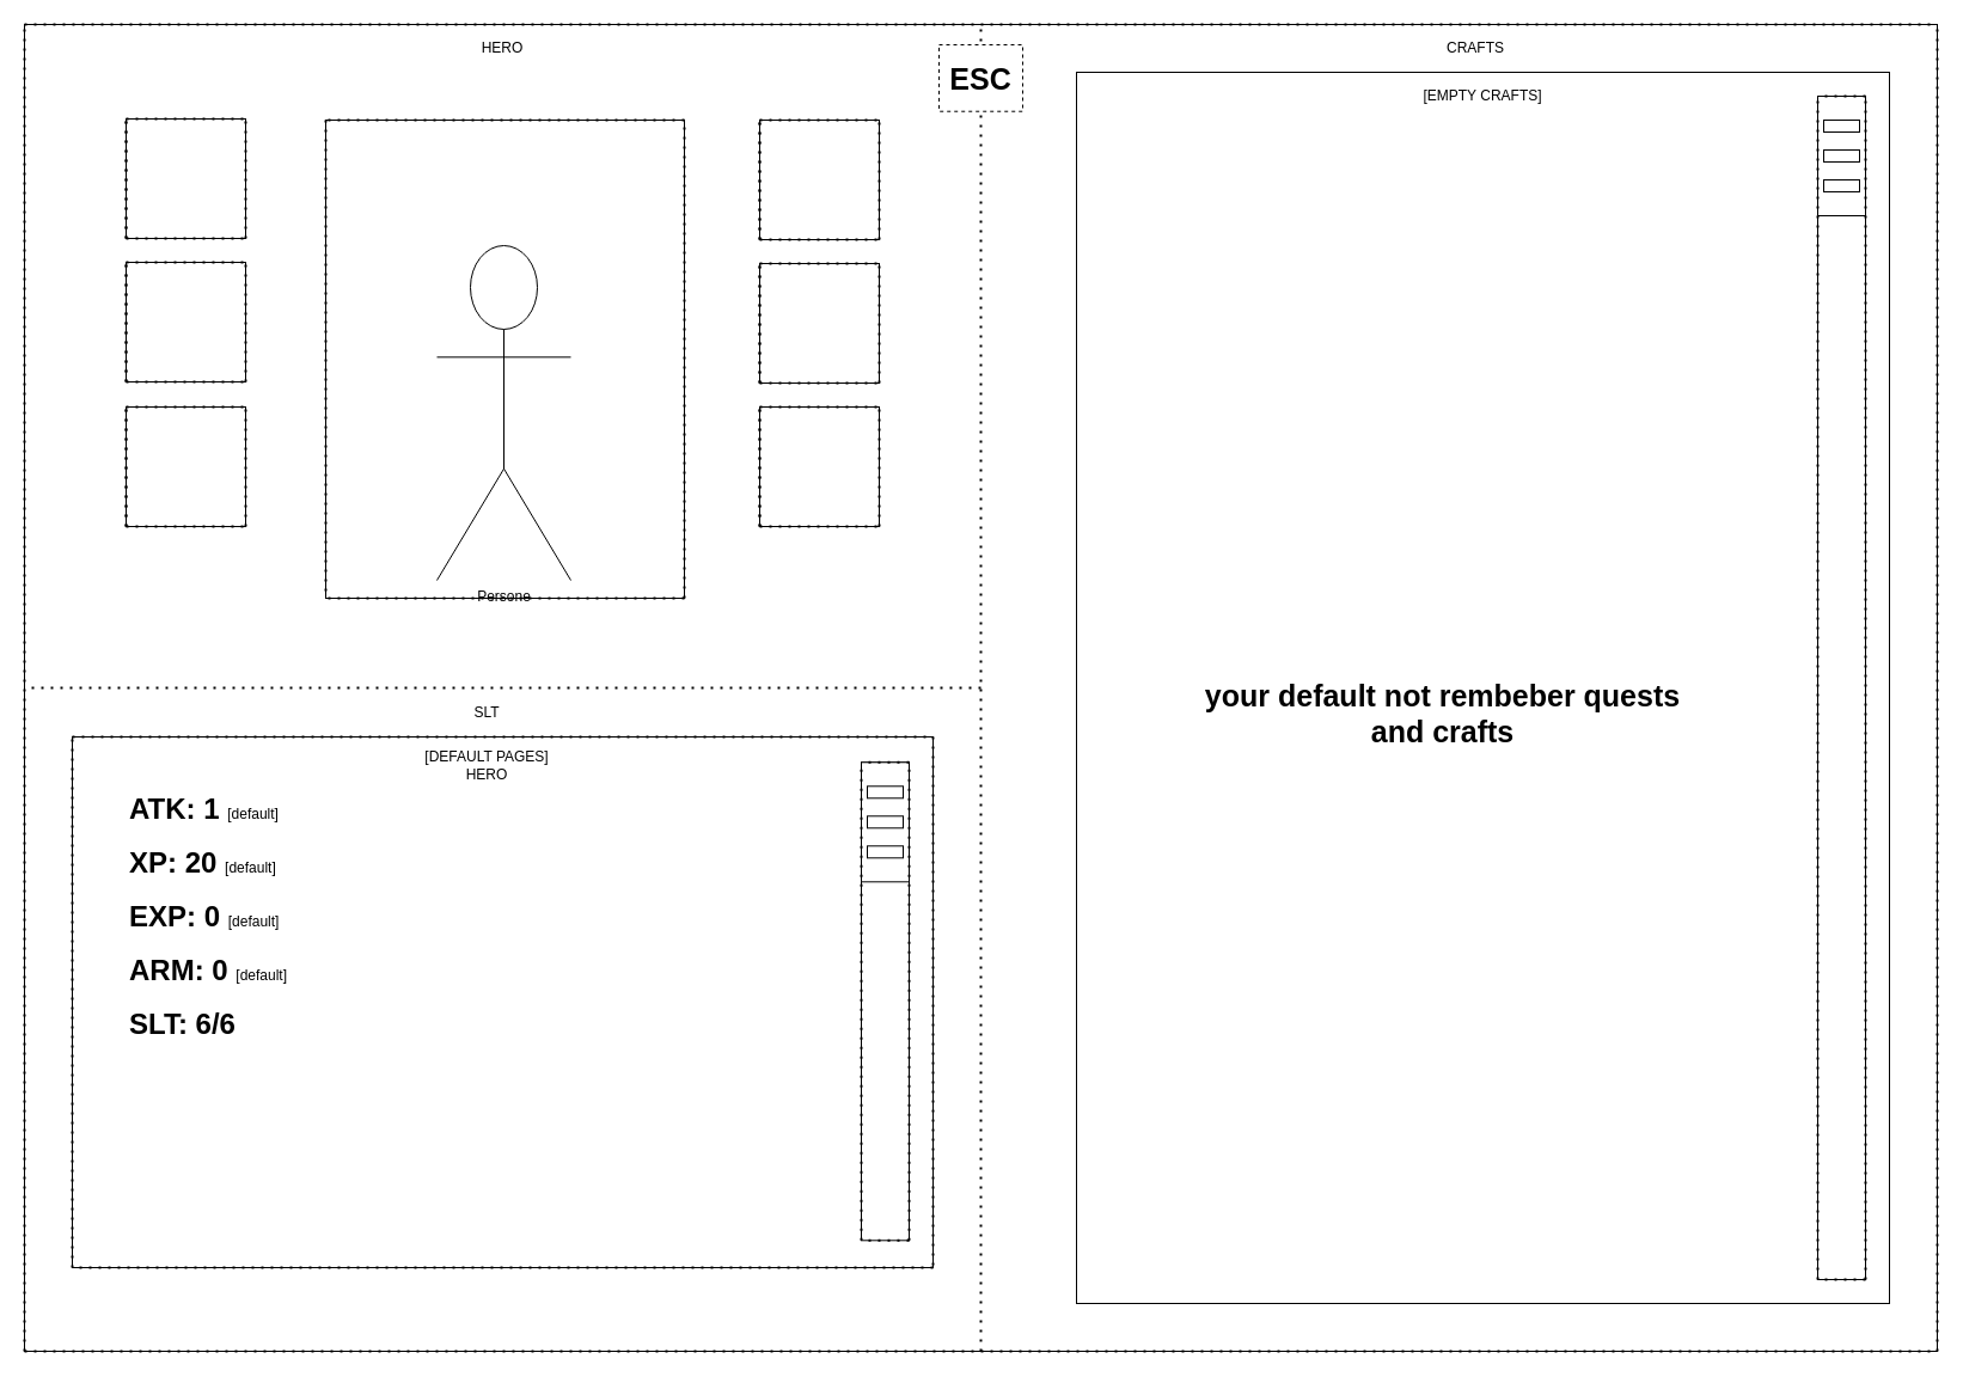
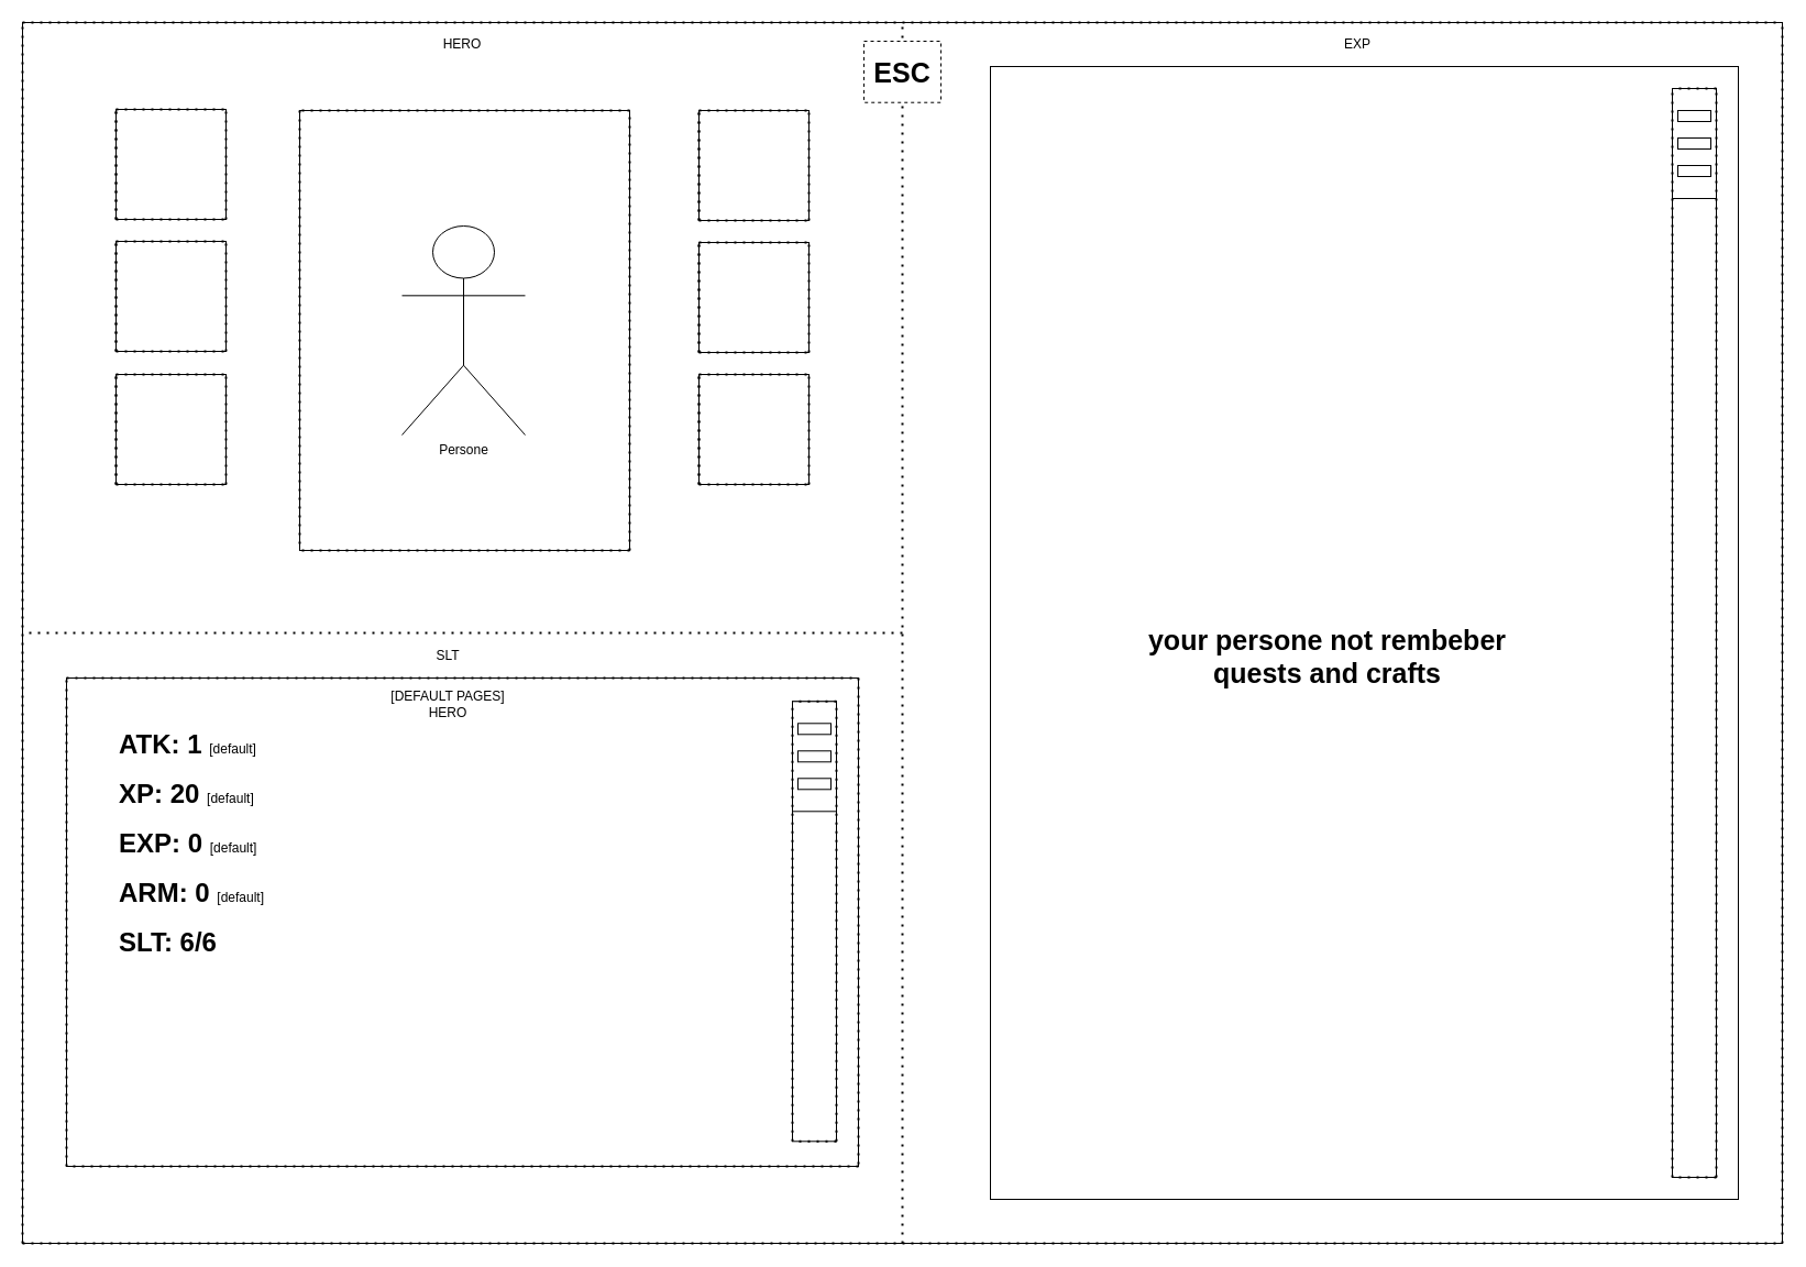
- <mxCell id="12" value="CRAFTS" style="text;html=1;strokeColor=none;fillColor=none;align=center;verticalAlign=middle;whiteSpace=wrap;rounded=0;" parent="1" vertex="1"><mxGeometry x="1206" y="30" width="56" height="20" as="geometry" /></mxCell>
+ <mxCell id="12" value="EXP" style="text;html=1;strokeColor=none;fillColor=none;align=center;verticalAlign=middle;whiteSpace=wrap;rounded=0;" parent="1" vertex="1"><mxGeometry x="1206" y="30" width="56" height="20" as="geometry" /></mxCell>
- <mxCell id="85" value="[EMPTY CRAFTS]" style="text;html=1;strokeColor=none;fillColor=none;align=center;verticalAlign=middle;whiteSpace=wrap;rounded=0;" parent="1" vertex="1"><mxGeometry x="1180.25" y="70" width="119.5" height="20" as="geometry" /></mxCell>
- <mxCell id="15" value="Persone" style="shape=umlActor;verticalLabelPosition=bottom;verticalAlign=top;html=1;outlineConnect=0;" parent="1" vertex="1"><mxGeometry x="365" y="205" width="112" height="280" as="geometry" /></mxCell>
+ <mxCell id="15" value="Persone" style="shape=umlActor;verticalLabelPosition=bottom;verticalAlign=top;html=1;outlineConnect=0;" parent="1" vertex="1"><mxGeometry x="365" y="205" width="112" height="190" as="geometry" /></mxCell>
- <mxCell id="71" value="&lt;b&gt;&lt;font style=&quot;font-size: 25px&quot;&gt;your default not rembeber quests and crafts&lt;/font&gt;&lt;/b&gt;" style="text;html=1;strokeColor=none;fillColor=none;align=center;verticalAlign=middle;whiteSpace=wrap;rounded=0;" parent="1" vertex="1"><mxGeometry x="1000" y="576" width="412.5" height="40" as="geometry" /></mxCell>
+ <mxCell id="71" value="&lt;b&gt;&lt;font style=&quot;font-size: 25px&quot;&gt;your persone not rembeber quests and crafts&lt;/font&gt;&lt;/b&gt;" style="text;html=1;strokeColor=none;fillColor=none;align=center;verticalAlign=middle;whiteSpace=wrap;rounded=0;" parent="1" vertex="1"><mxGeometry x="1000" y="576" width="412.5" height="40" as="geometry" /></mxCell>
